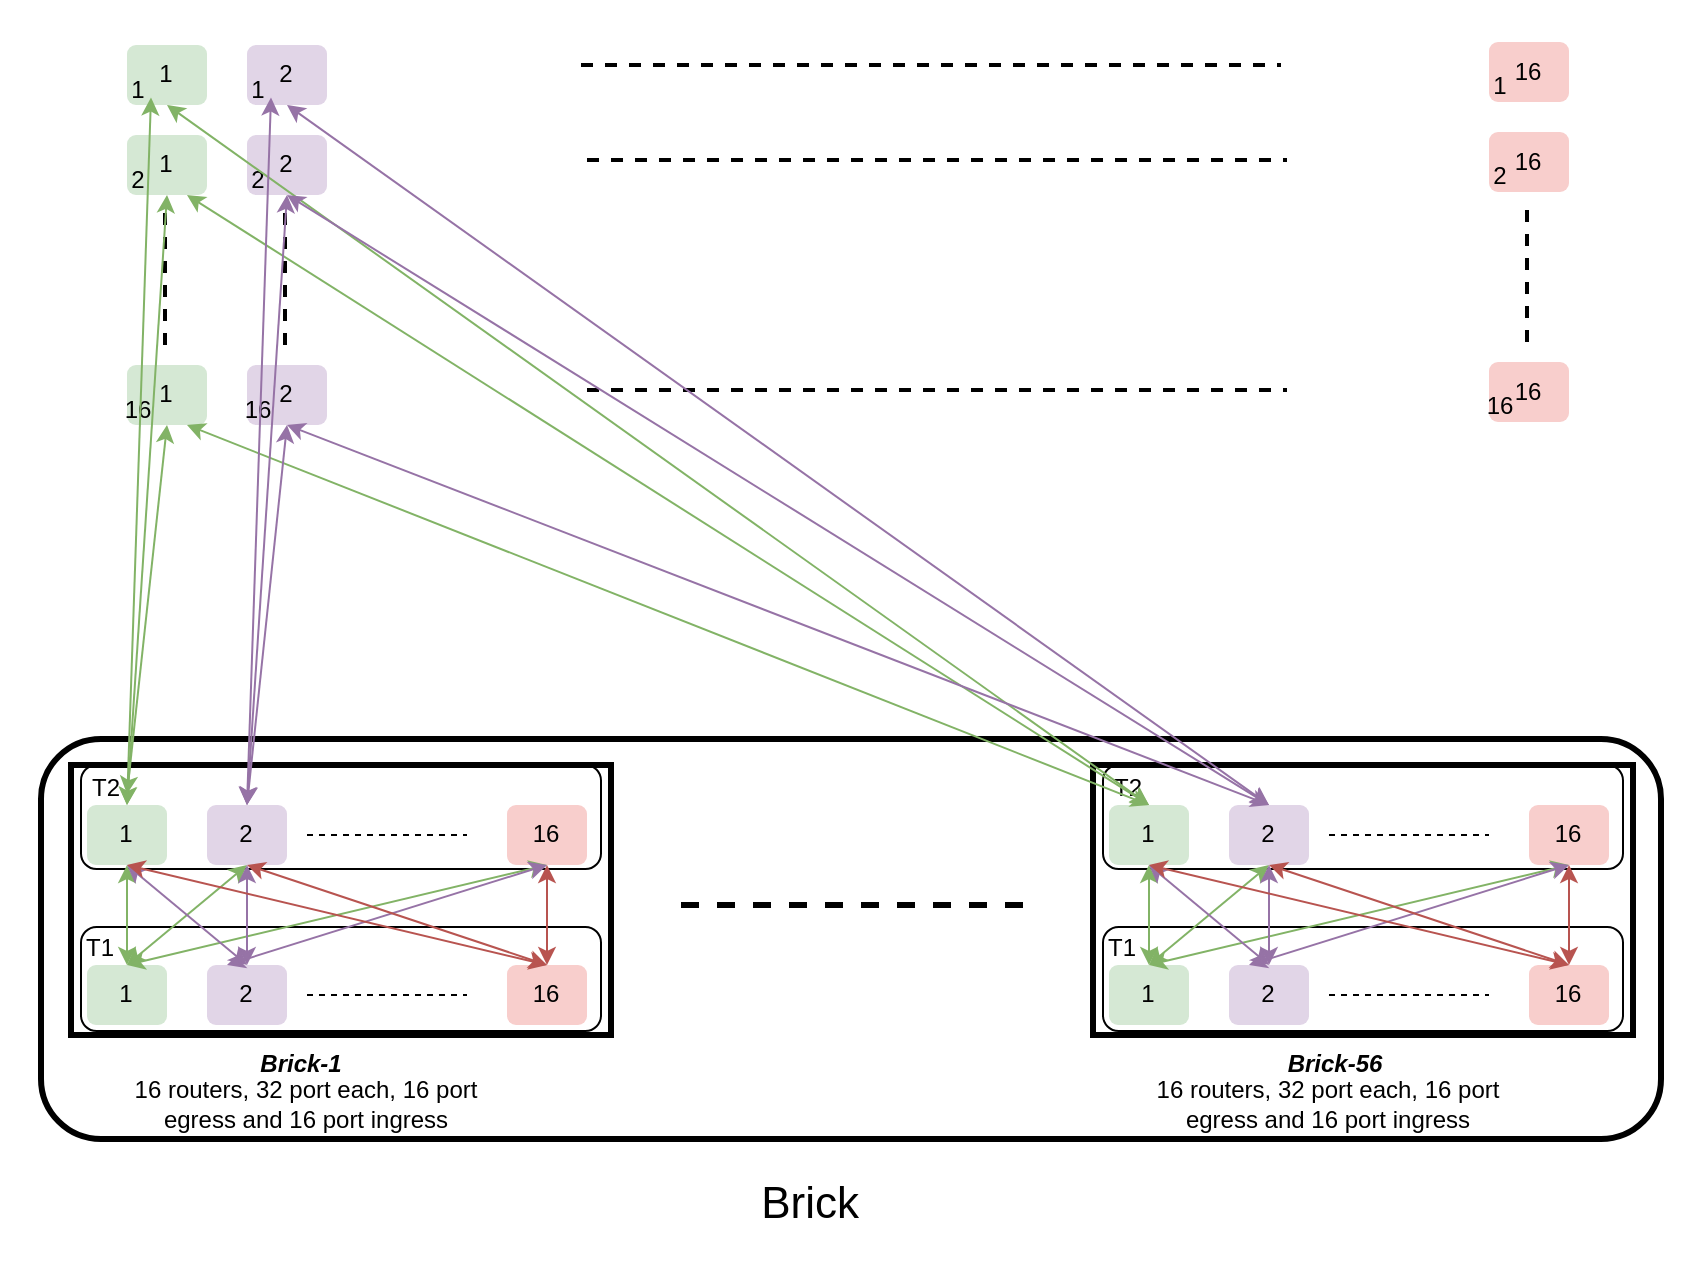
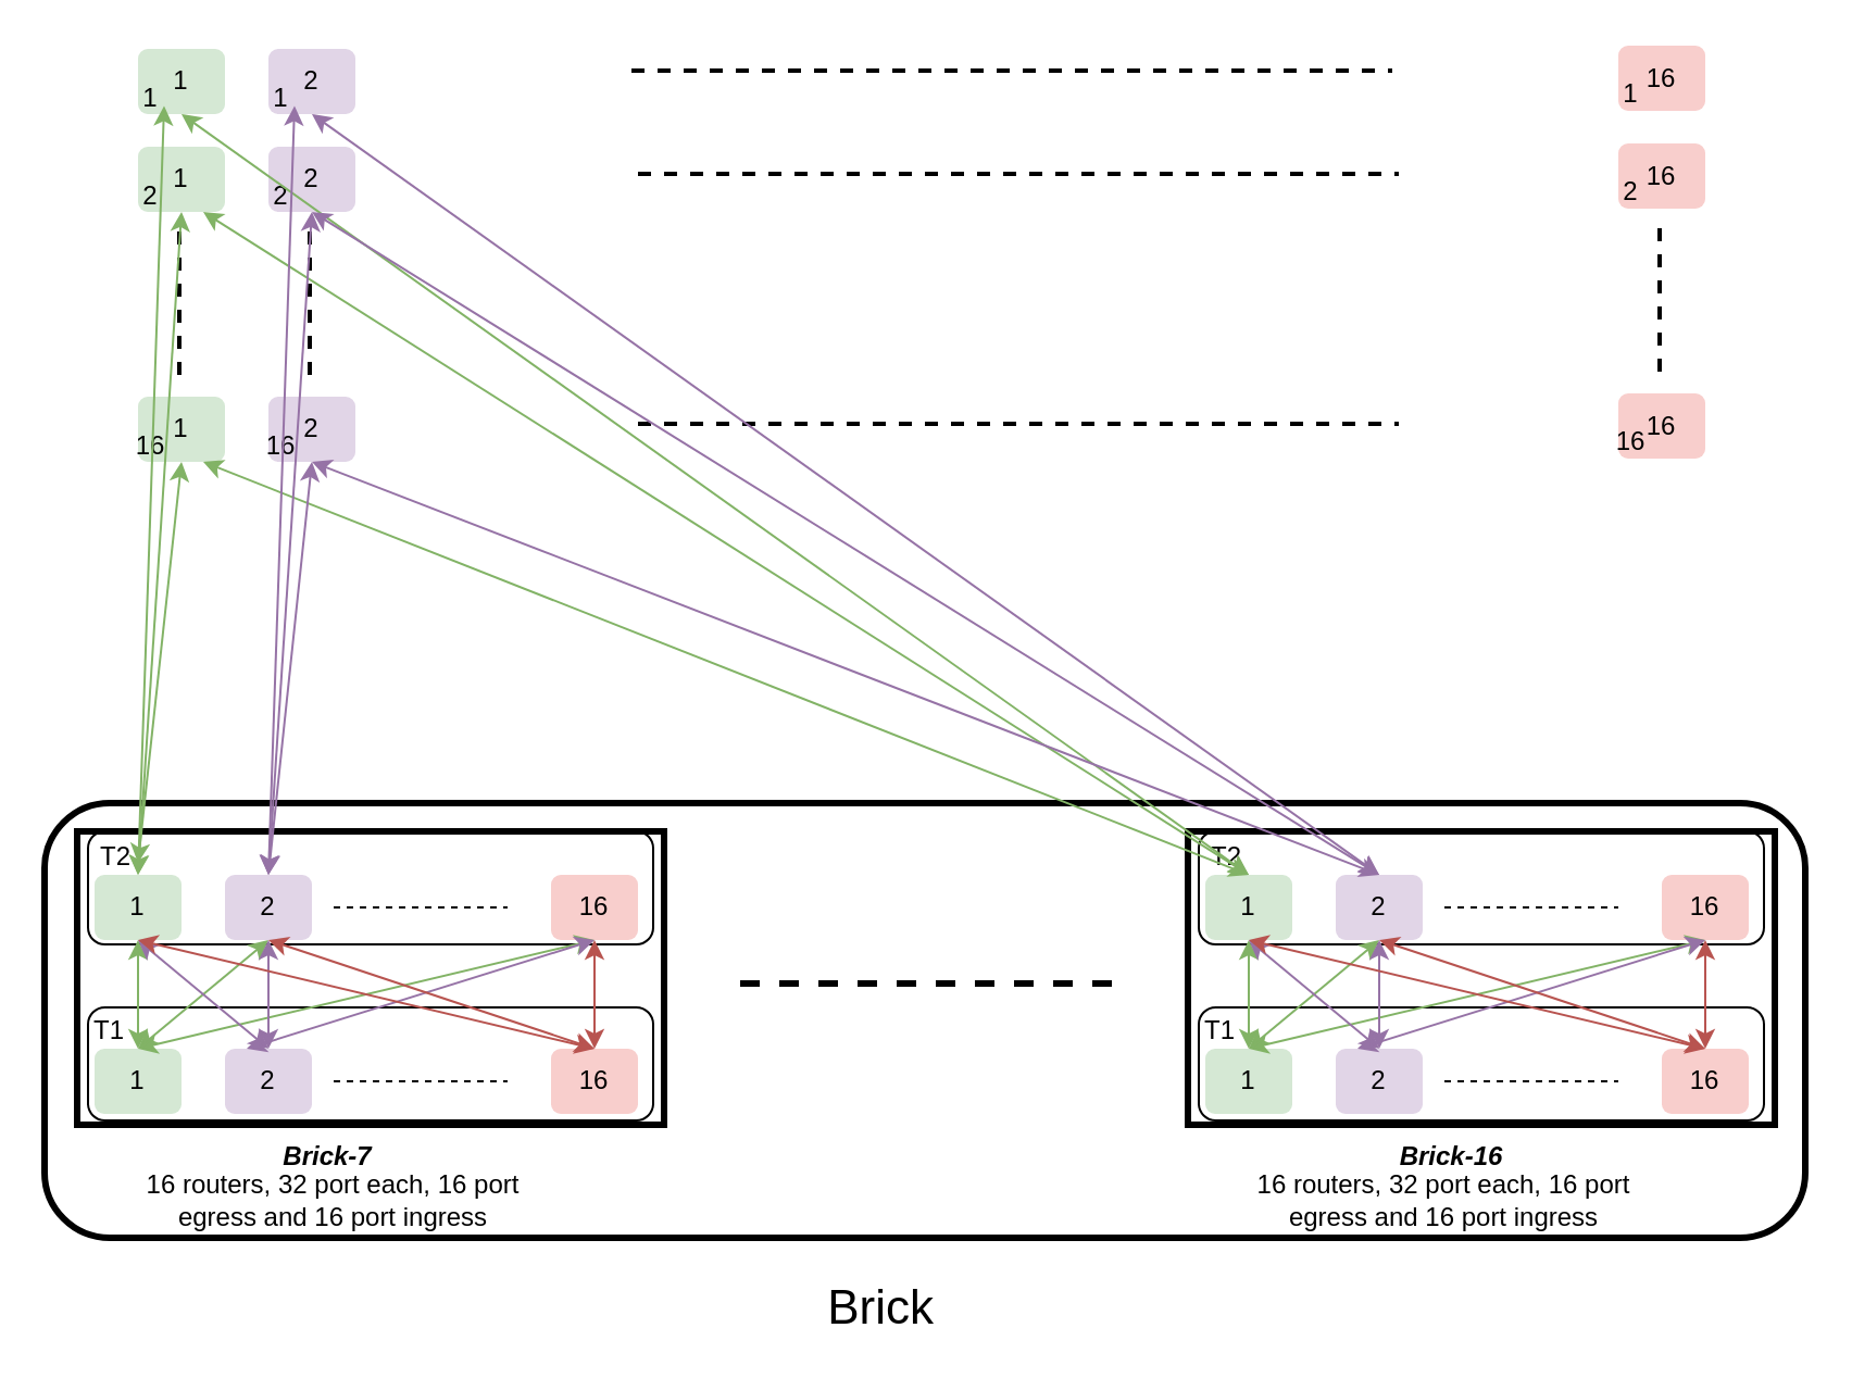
- <mxCell id="7" value="&lt;b&gt;&lt;i&gt;Brick-1&lt;/i&gt;&lt;/b&gt;" style="text;html=1;strokeColor=none;fillColor=none;align=center;verticalAlign=middle;whiteSpace=wrap;rounded=0;" parent="2" vertex="1"><mxGeometry x="93" y="140" width="45" height="20" as="geometry" /></mxCell>
+ <mxCell id="7" value="&lt;b&gt;&lt;i&gt;Brick-7&lt;/i&gt;&lt;/b&gt;" style="text;html=1;strokeColor=none;fillColor=none;align=center;verticalAlign=middle;whiteSpace=wrap;rounded=0;" parent="2" vertex="1"><mxGeometry x="93" y="140" width="45" height="20" as="geometry" /></mxCell>
- <mxCell id="34" value="&lt;b&gt;&lt;i&gt;Brick-56&lt;/i&gt;&lt;/b&gt;" style="text;html=1;strokeColor=none;fillColor=none;align=center;verticalAlign=middle;whiteSpace=wrap;rounded=0;" parent="30" vertex="1"><mxGeometry x="93" y="140" width="57" height="20" as="geometry" /></mxCell>
+ <mxCell id="34" value="&lt;b&gt;&lt;i&gt;Brick-16&lt;/i&gt;&lt;/b&gt;" style="text;html=1;strokeColor=none;fillColor=none;align=center;verticalAlign=middle;whiteSpace=wrap;rounded=0;" parent="30" vertex="1"><mxGeometry x="93" y="140" width="57" height="20" as="geometry" /></mxCell>
